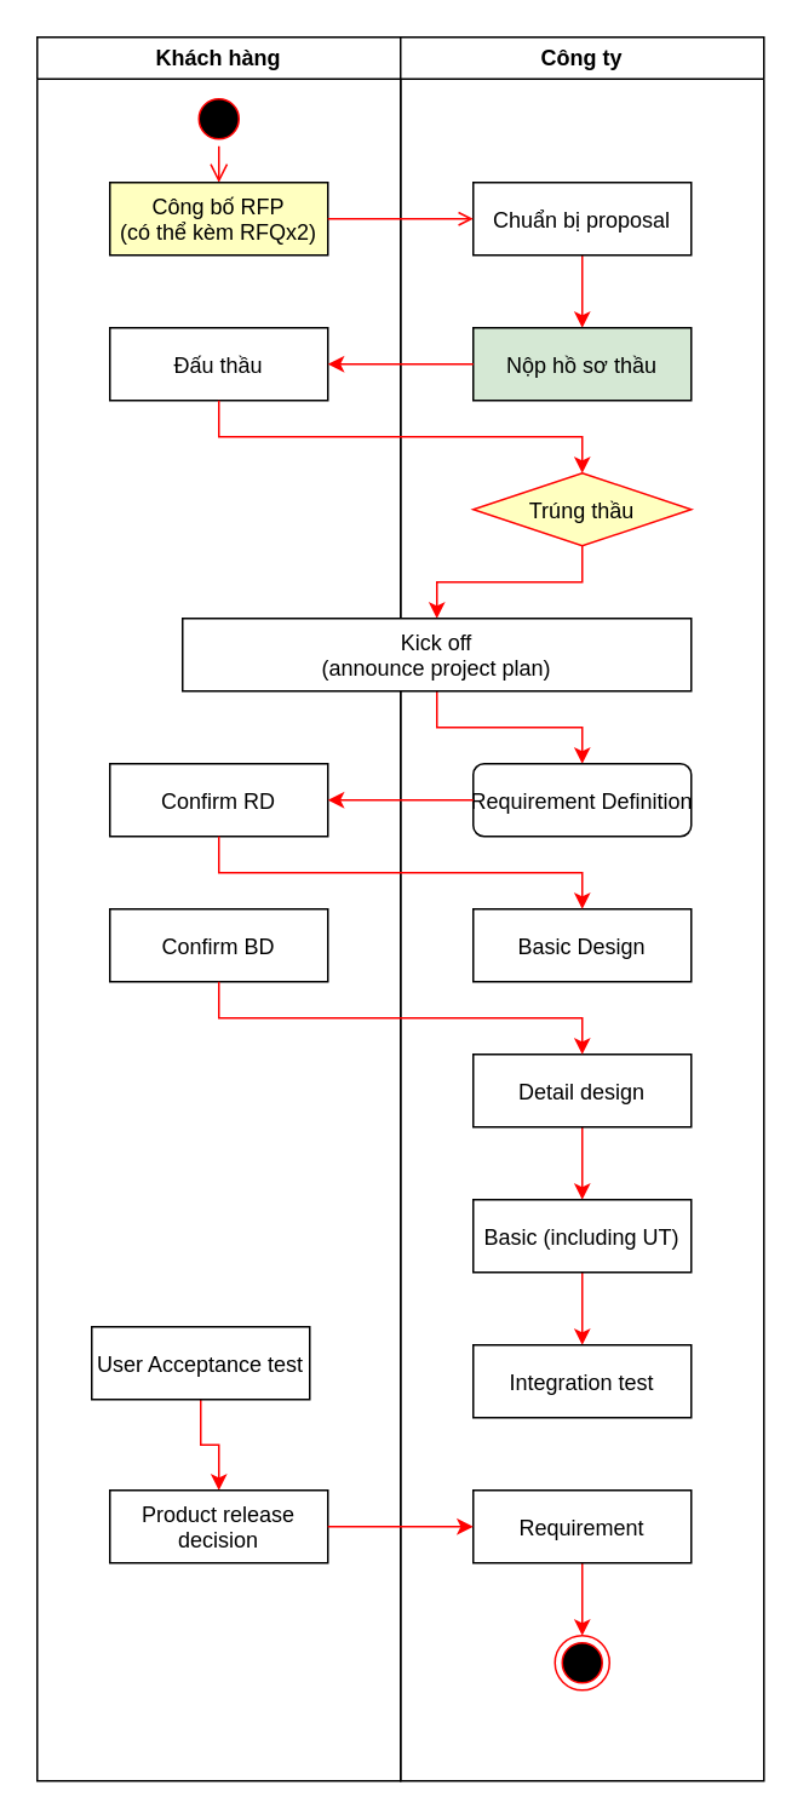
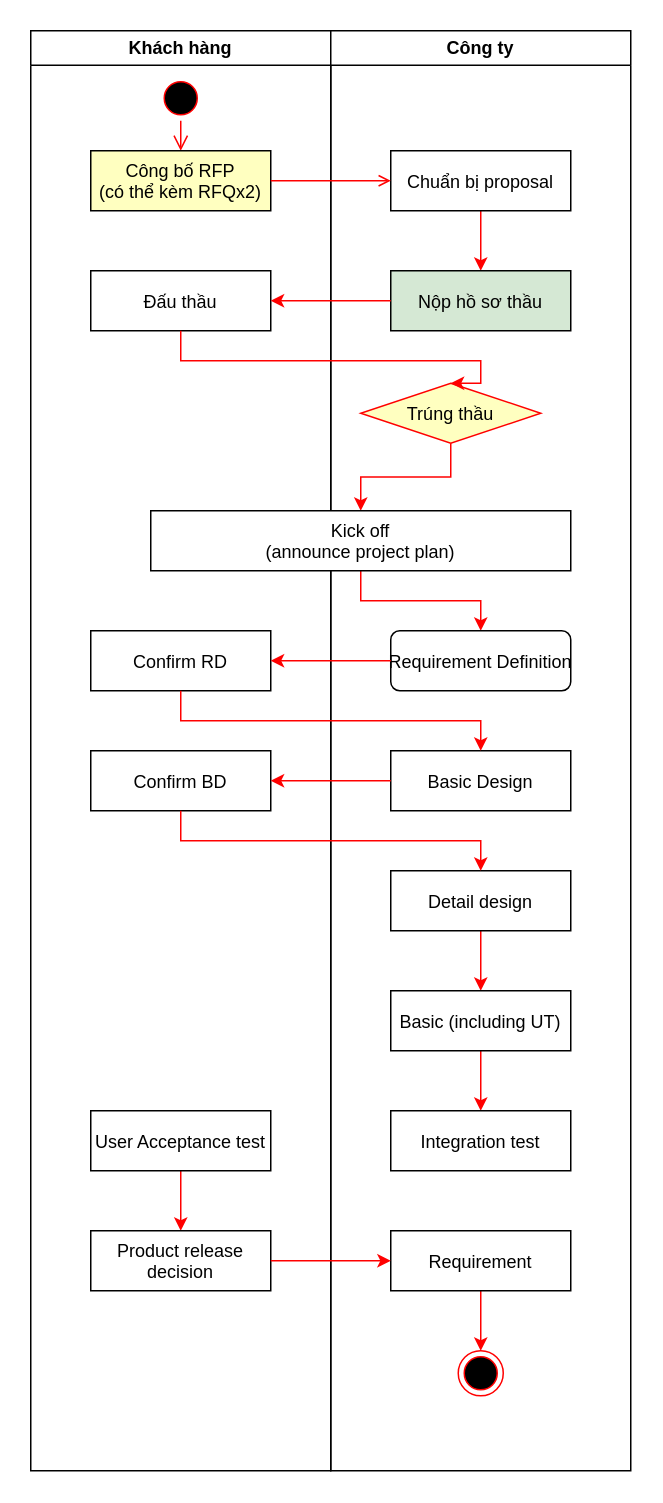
- <mxCell id="17" value="Trúng thầu" style="rhombus;fillColor=#ffffc0;strokeColor=#ff0000;" vertex="1" parent="12"><mxGeometry x="40" y="240" width="120" height="40" as="geometry" /></mxCell>
+ <mxCell id="17" value="Trúng thầu" style="rhombus;fillColor=#ffffc0;strokeColor=#ff0000;" vertex="1" parent="12"><mxGeometry x="20" y="235" width="120" height="40" as="geometry" /></mxCell>
+ <mxCell id="35" style="edgeStyle=orthogonalEdgeStyle;rounded=0;orthogonalLoop=1;jettySize=auto;html=1;entryX=1;entryY=0.5;entryDx=0;entryDy=0;strokeColor=#FF0000;" edge="1" parent="1" source="21" target="8"><mxGeometry relative="1" as="geometry" /></mxCell>
- <mxCell id="10" value="User Acceptance test" style="strokeColor=#000000;" vertex="1" parent="2"><mxGeometry x="30" y="710" width="120" height="40" as="geometry" /></mxCell>
+ <mxCell id="10" value="User Acceptance test" style="strokeColor=#000000;" vertex="1" parent="2"><mxGeometry x="40" y="720" width="120" height="40" as="geometry" /></mxCell>
